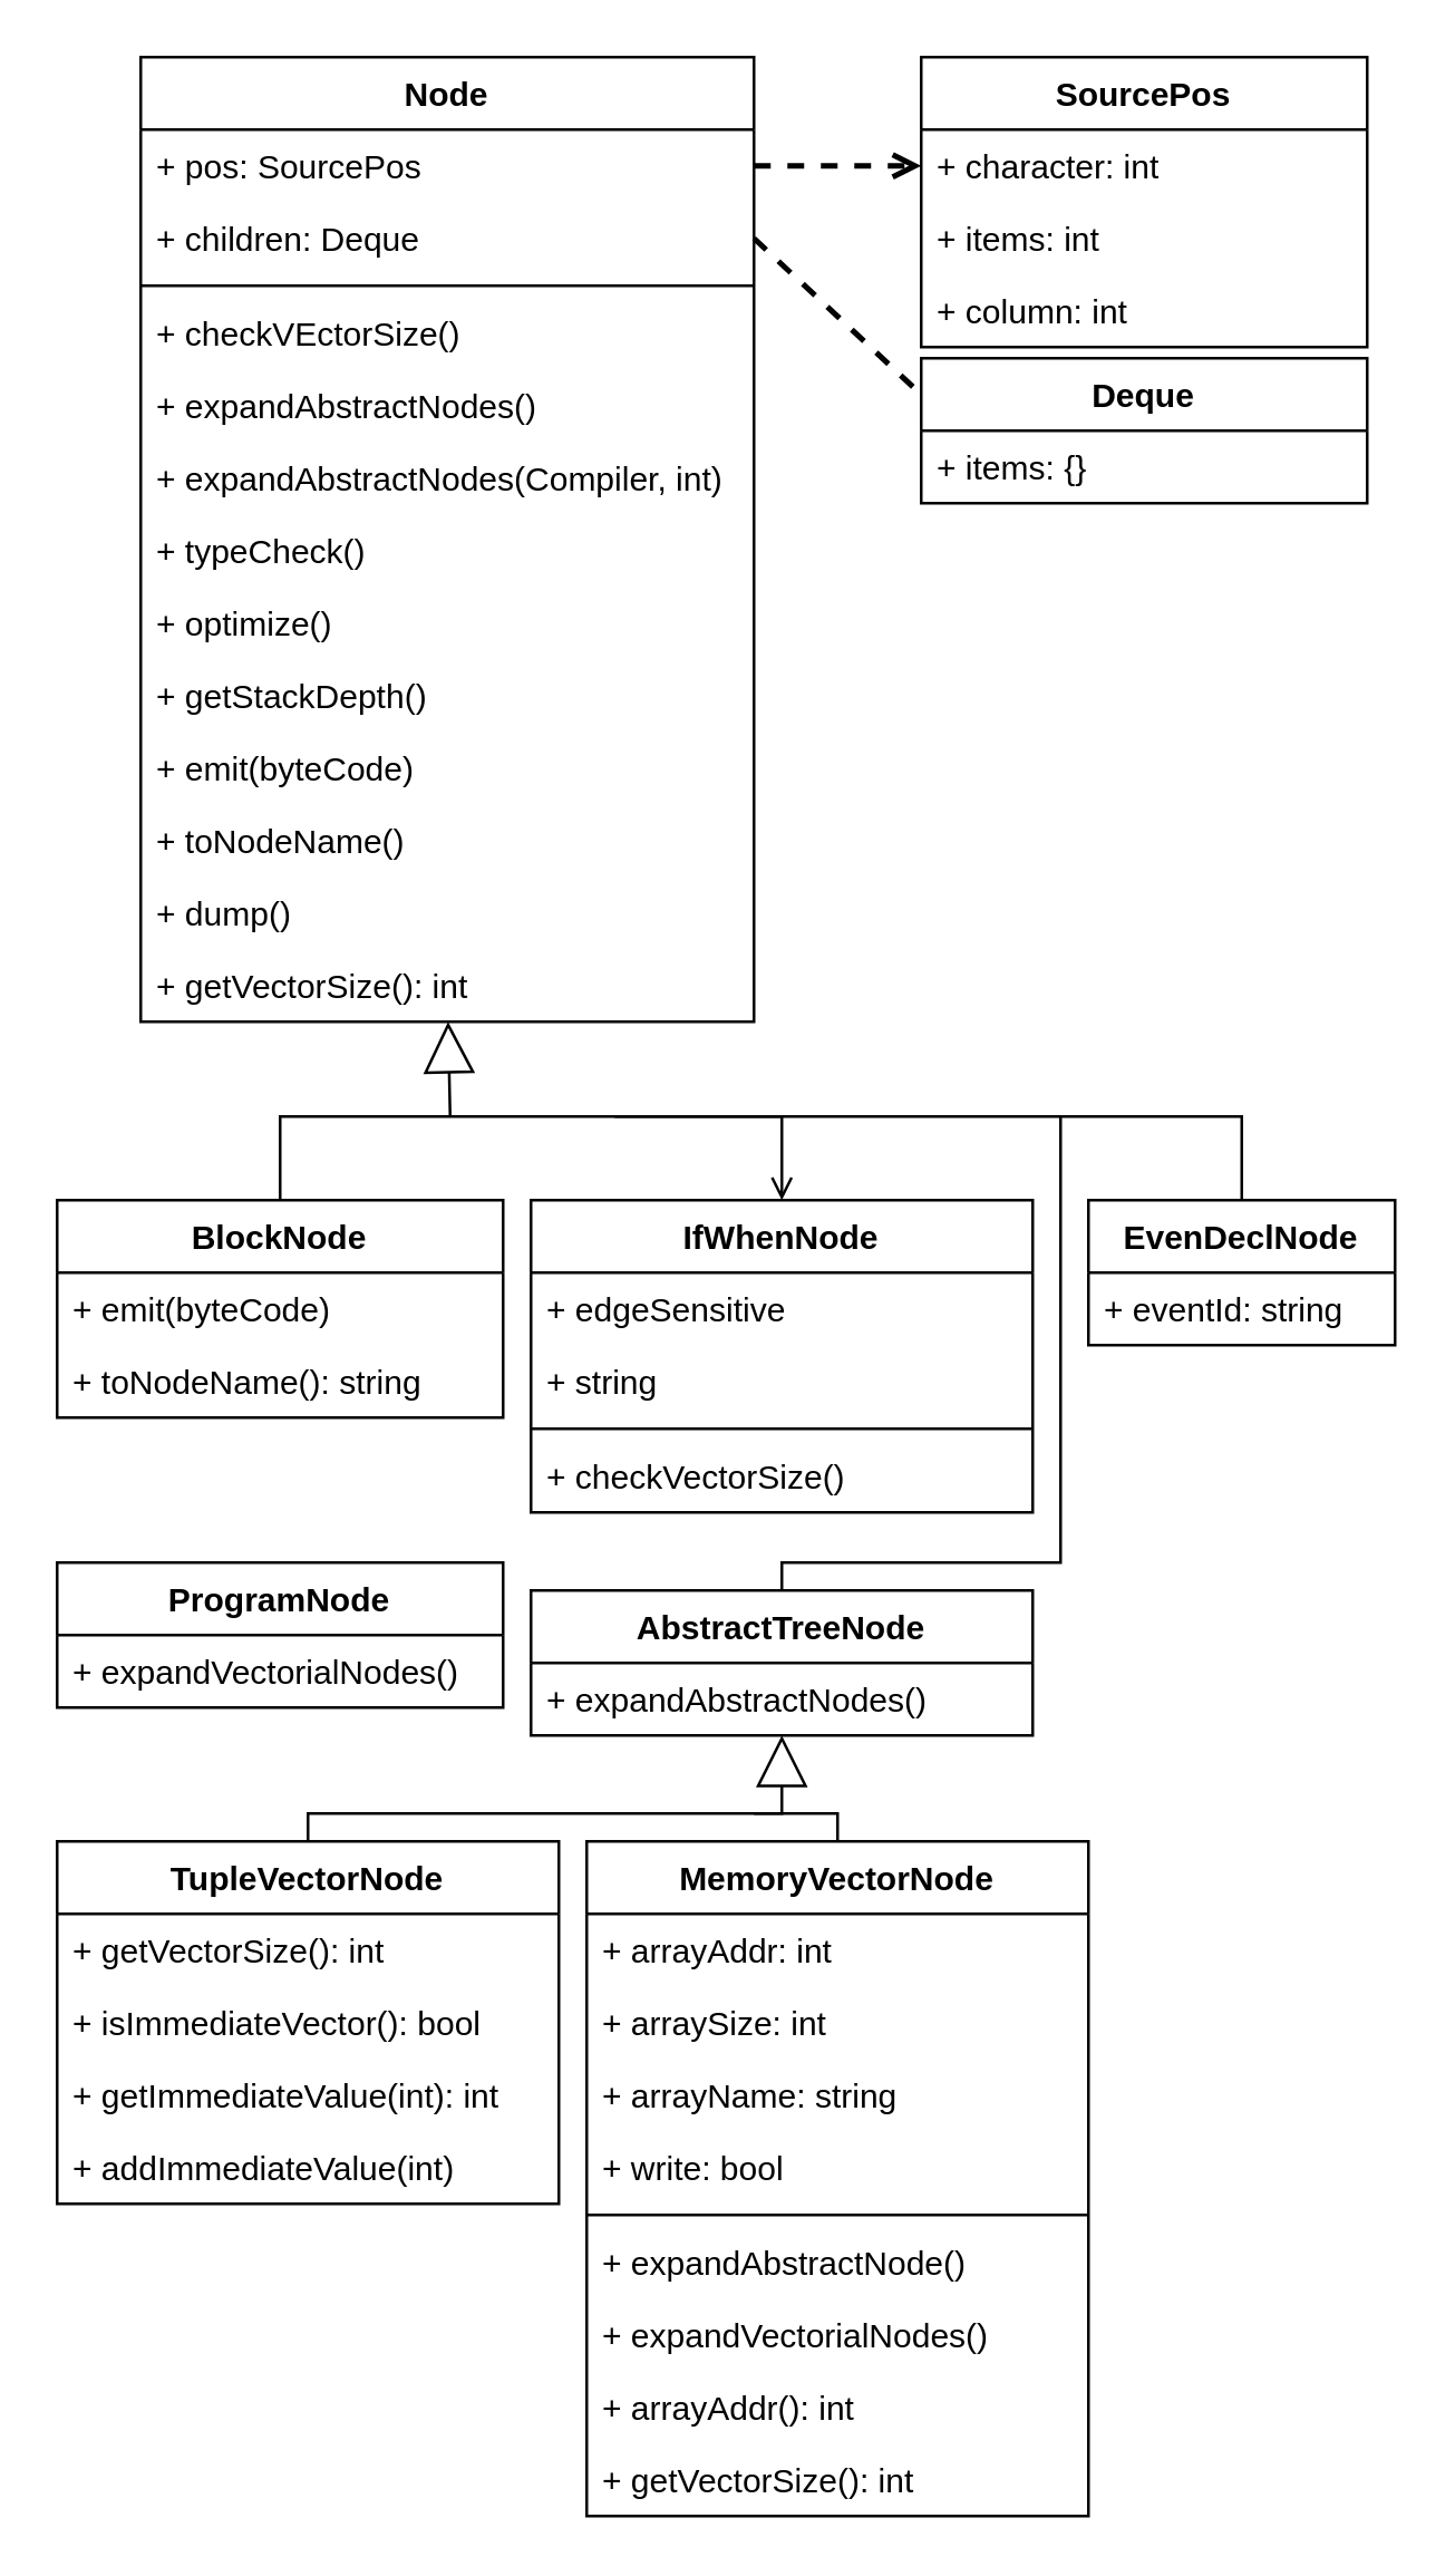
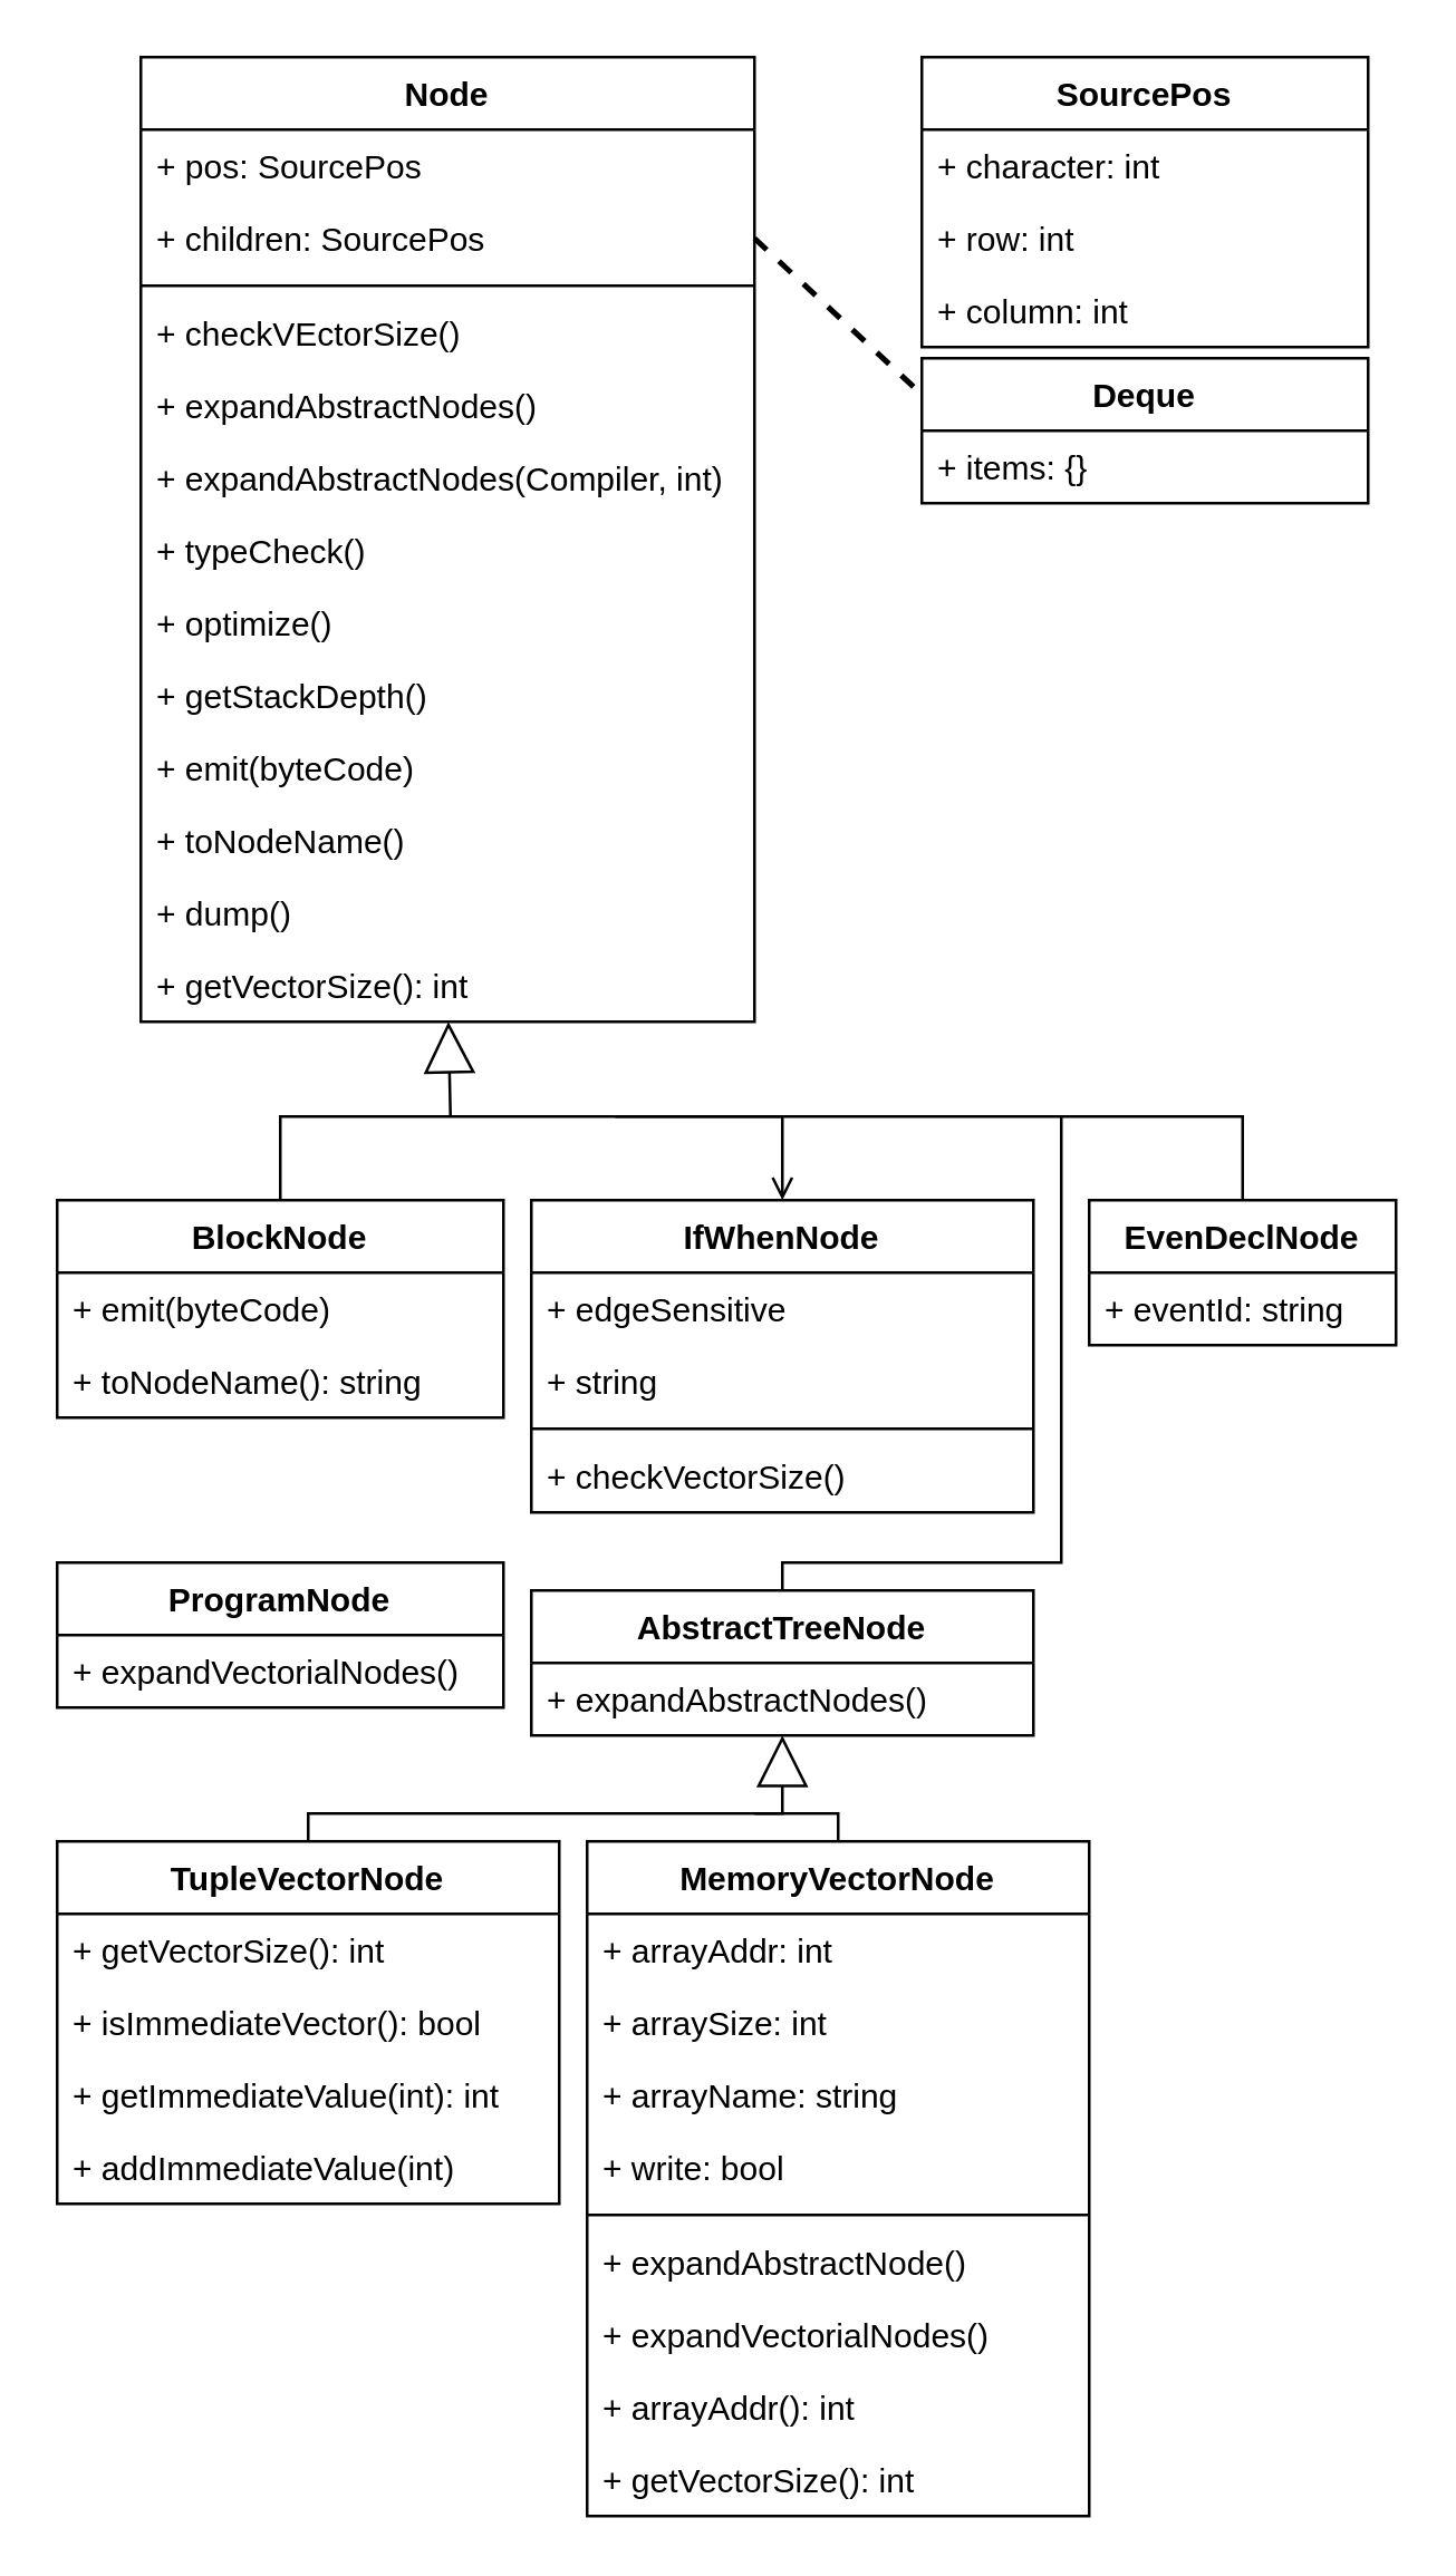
- <mxCell id="22" value="" style="endArrow=open;dashed=1;html=1;exitX=1;exitY=0.5;exitDx=0;exitDy=0;entryX=0;entryY=0.5;entryDx=0;entryDy=0;endFill=0;strokeWidth=2;" edge="1" parent="1" source="3" target="17"><mxGeometry width="50" height="50" relative="1" as="geometry"><mxPoint x="210" y="310" as="sourcePoint" /><mxPoint x="260" y="260" as="targetPoint" /></mxGeometry></mxCell>
- <mxCell id="4" value="+ children: Deque" style="text;strokeColor=none;fillColor=none;align=left;verticalAlign=top;spacingLeft=4;spacingRight=4;overflow=hidden;rotatable=0;points=[[0,0.5],[1,0.5]];portConstraint=eastwest;" vertex="1" parent="2"><mxGeometry y="52" width="220" height="26" as="geometry" /></mxCell>
+ <mxCell id="4" value="+ children: SourcePos" style="text;strokeColor=none;fillColor=none;align=left;verticalAlign=top;spacingLeft=4;spacingRight=4;overflow=hidden;rotatable=0;points=[[0,0.5],[1,0.5]];portConstraint=eastwest;" vertex="1" parent="2"><mxGeometry y="52" width="220" height="26" as="geometry" /></mxCell>
- <mxCell id="18" value="+ items: int" style="text;strokeColor=none;fillColor=none;align=left;verticalAlign=top;spacingLeft=4;spacingRight=4;overflow=hidden;rotatable=0;points=[[0,0.5],[1,0.5]];portConstraint=eastwest;" vertex="1" parent="16"><mxGeometry y="52" width="160" height="26" as="geometry" /></mxCell>
+ <mxCell id="18" value="+ row: int" style="text;strokeColor=none;fillColor=none;align=left;verticalAlign=top;spacingLeft=4;spacingRight=4;overflow=hidden;rotatable=0;points=[[0,0.5],[1,0.5]];portConstraint=eastwest;" vertex="1" parent="16"><mxGeometry y="52" width="160" height="26" as="geometry" /></mxCell>
